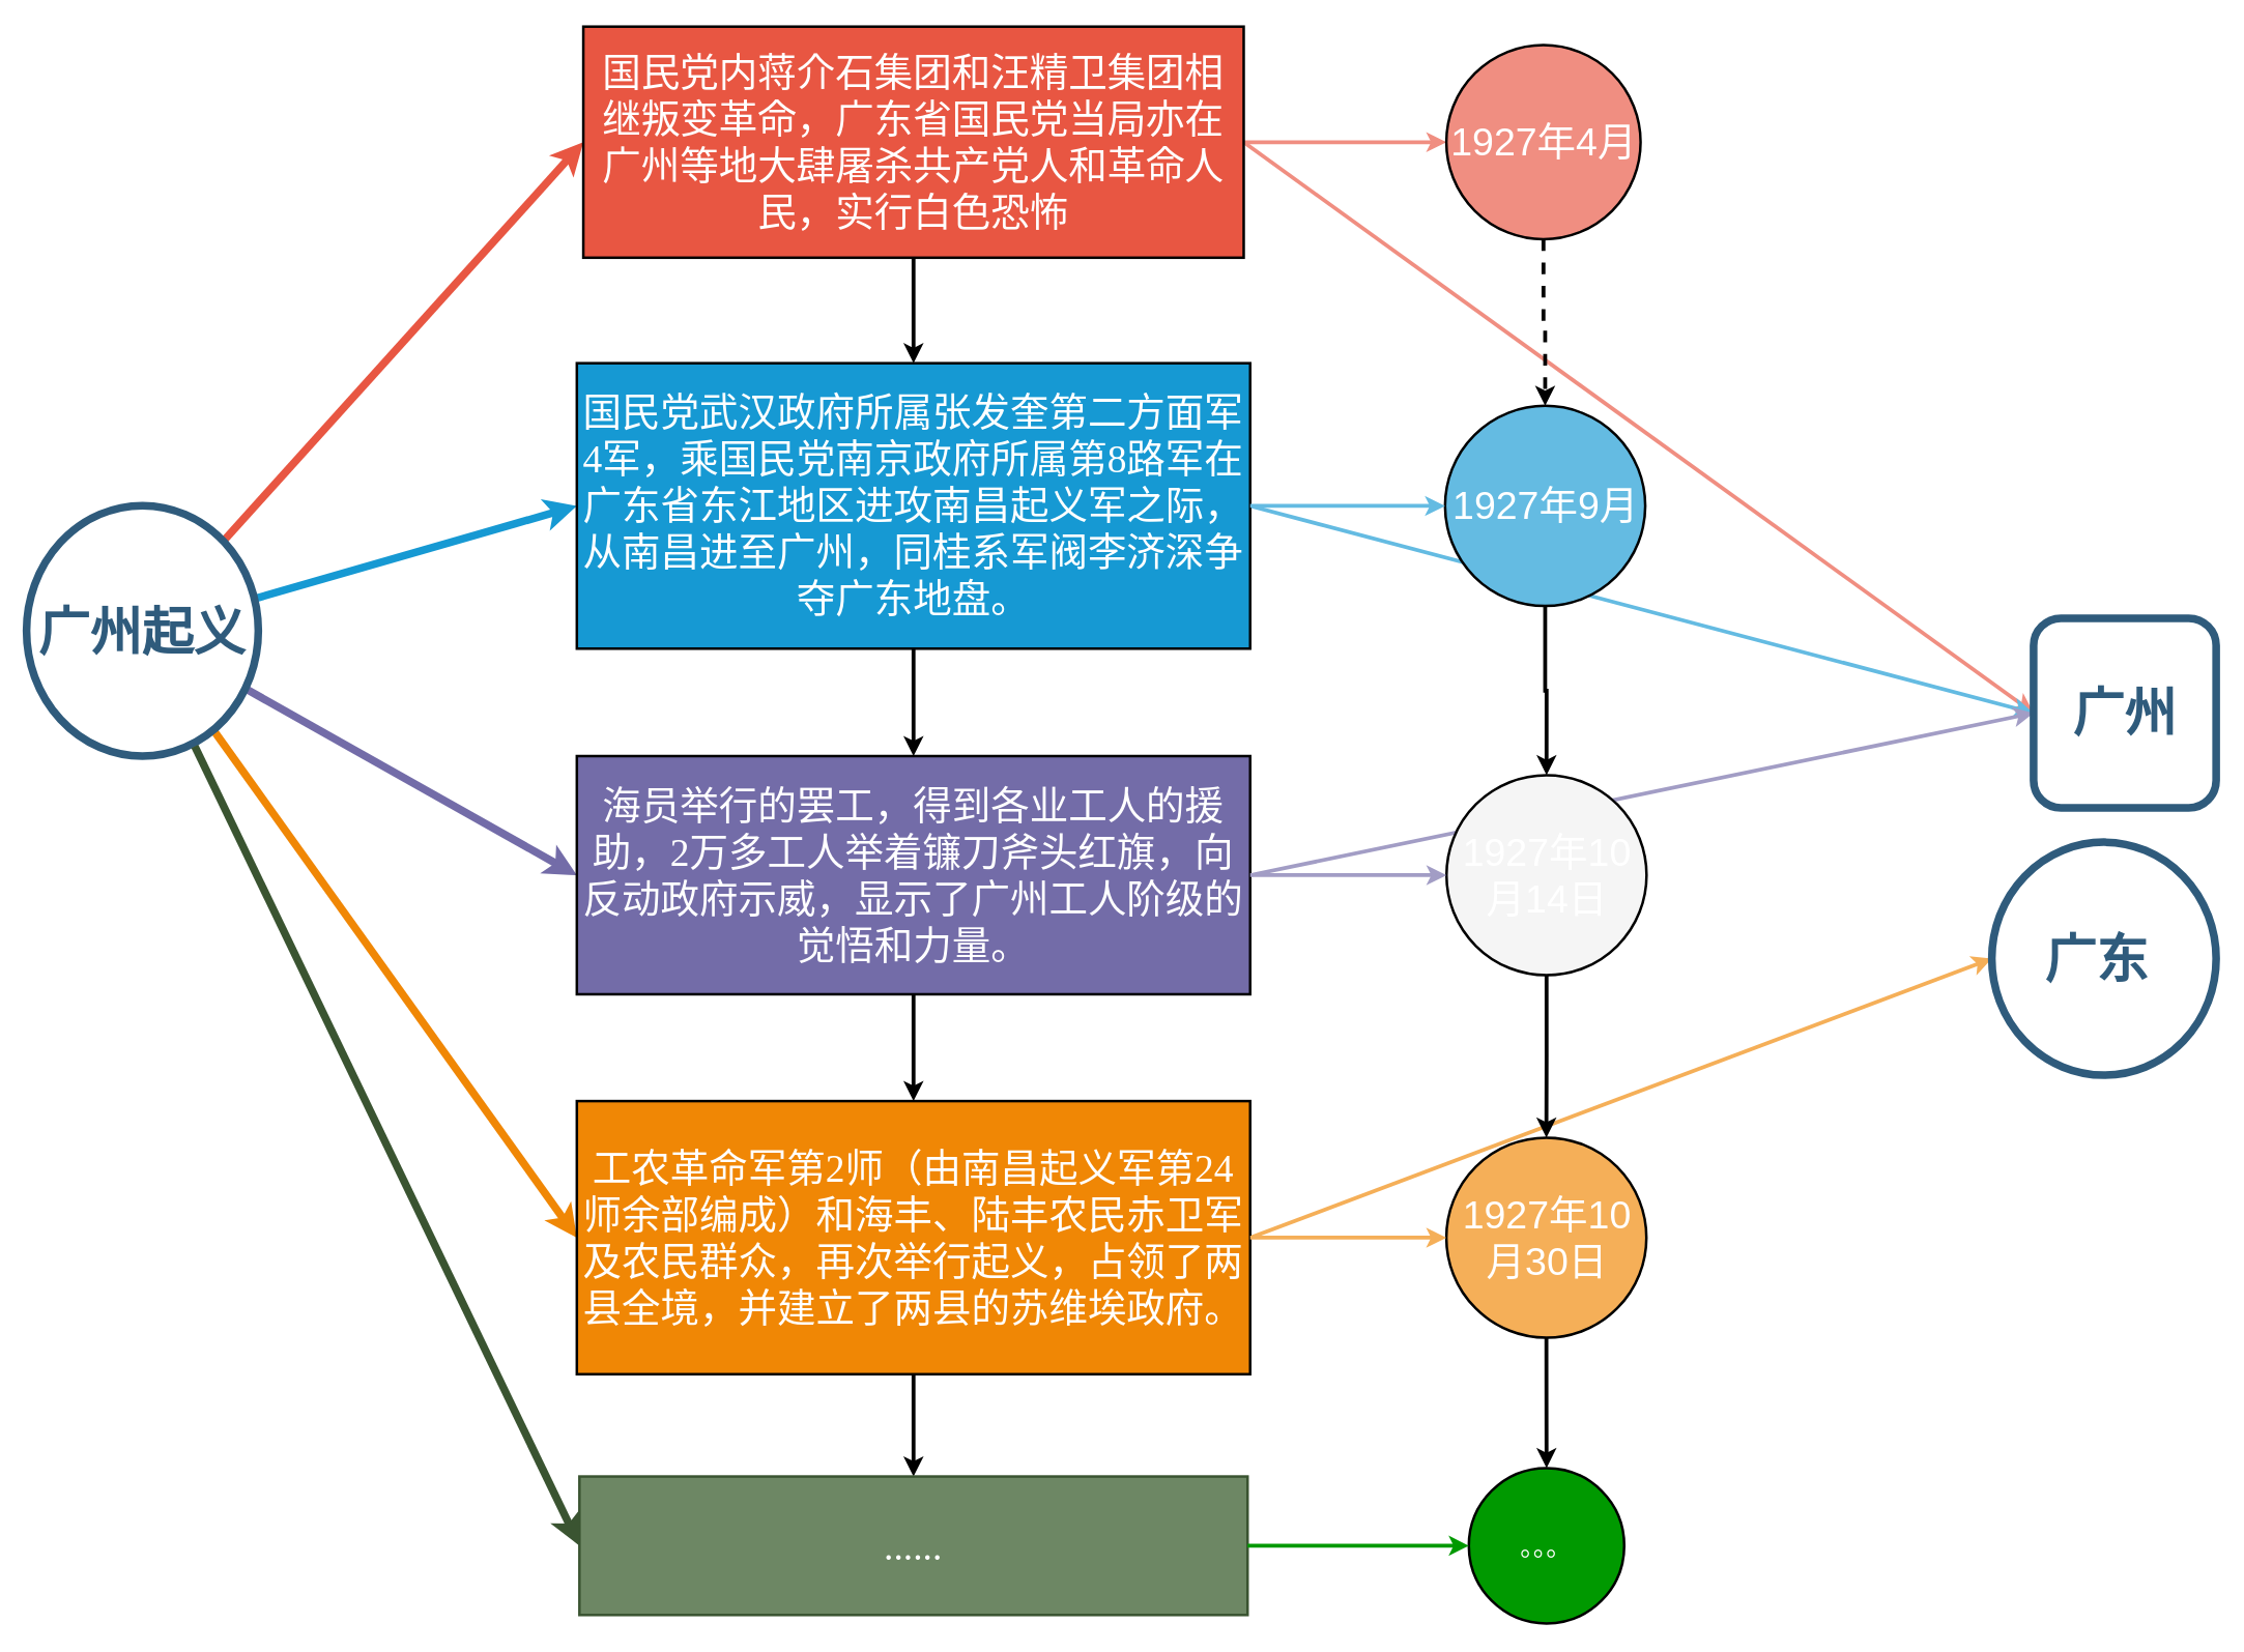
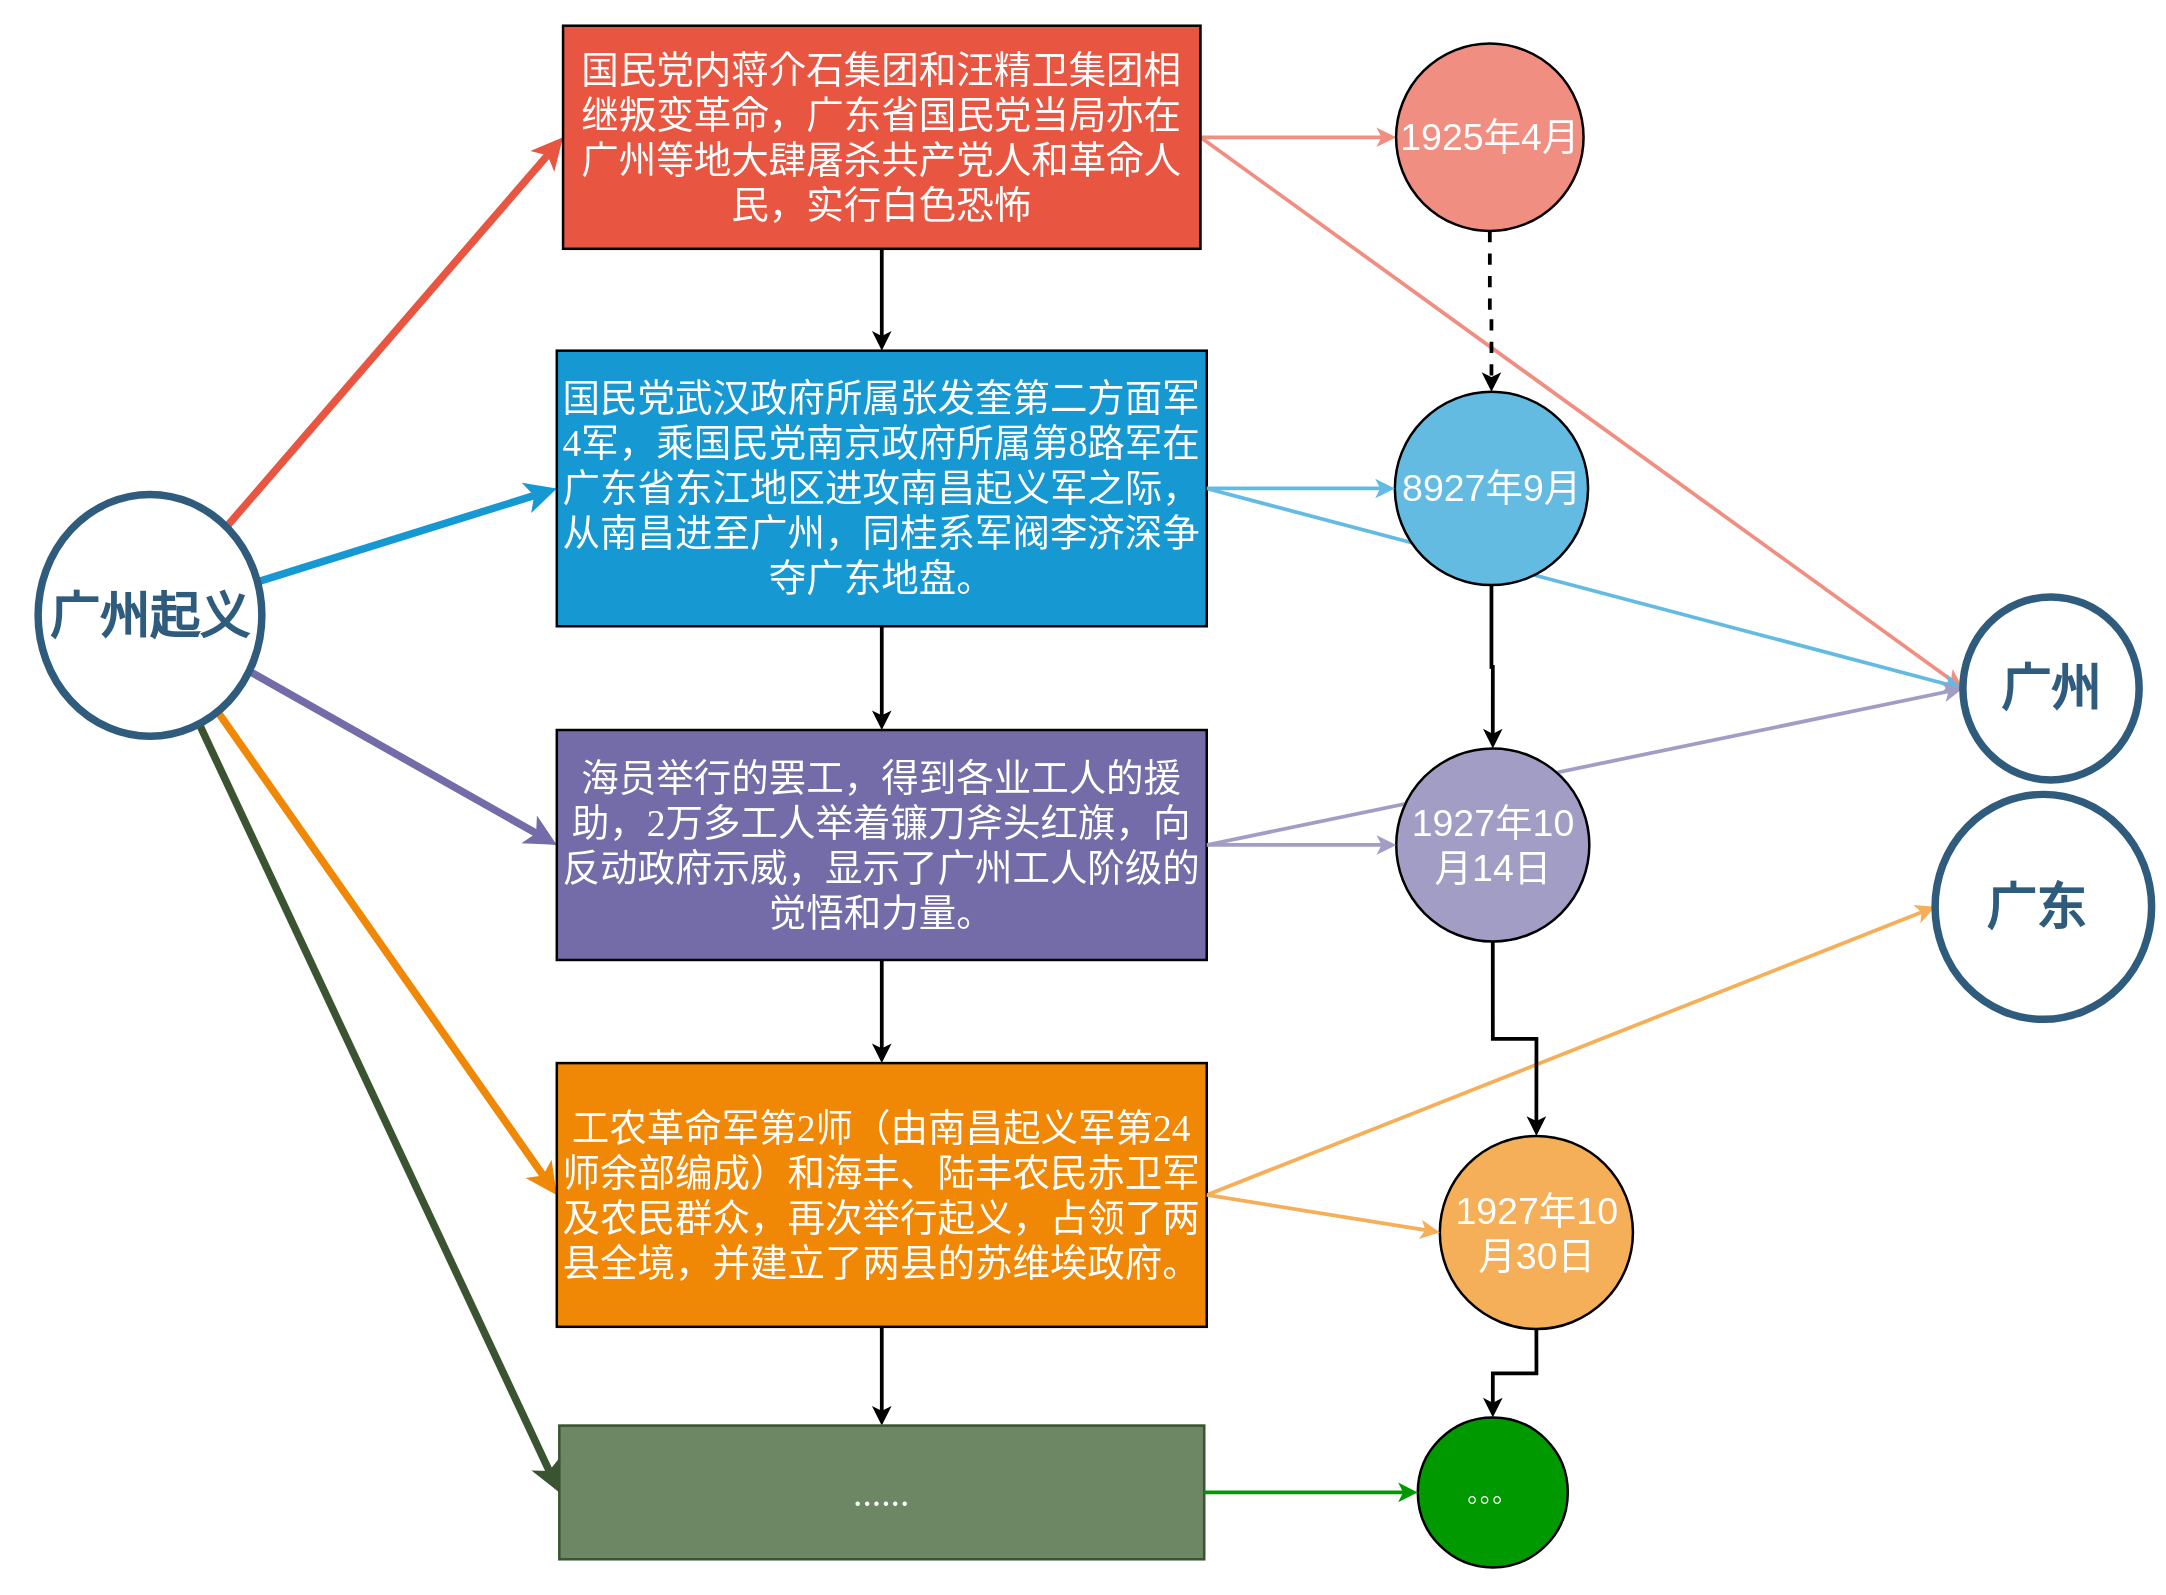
- <mxCell id="15" value="&lt;font style=&quot;font-size: 30px&quot;&gt;1927年4月&lt;/font&gt;" style="ellipse;whiteSpace=wrap;html=1;aspect=fixed;shadow=0;fontSize=20;fontColor=#FFFFFF;strokeWidth=2;fillColor=#F08E81;" vertex="1" parent="1"><mxGeometry x="1116.5" y="34.25" width="150" height="150" as="geometry" /></mxCell>
+ <mxCell id="15" value="&lt;font style=&quot;font-size: 30px&quot;&gt;1925年4月&lt;/font&gt;" style="ellipse;whiteSpace=wrap;html=1;aspect=fixed;shadow=0;fontSize=20;fontColor=#FFFFFF;strokeWidth=2;fillColor=#F08E81;" vertex="1" parent="1"><mxGeometry x="1116.5" y="34.25" width="150" height="150" as="geometry" /></mxCell>
- <mxCell id="19" value="&lt;font style=&quot;font-size: 30px&quot;&gt;1927年9月&lt;/font&gt;" style="ellipse;whiteSpace=wrap;html=1;aspect=fixed;shadow=0;fontSize=20;fontColor=#FFFFFF;strokeWidth=2;fillColor=#64BBE2;" vertex="1" parent="1"><mxGeometry x="1115.5" y="312.94" width="154.62" height="154.62" as="geometry" /></mxCell>
+ <mxCell id="19" value="&lt;font style=&quot;font-size: 30px&quot;&gt;8927年9月&lt;/font&gt;" style="ellipse;whiteSpace=wrap;html=1;aspect=fixed;shadow=0;fontSize=20;fontColor=#FFFFFF;strokeWidth=2;fillColor=#64BBE2;" vertex="1" parent="1"><mxGeometry x="1115.5" y="312.94" width="154.62" height="154.62" as="geometry" /></mxCell>
- <mxCell id="11" value="&lt;font style=&quot;font-size: 40px&quot;&gt;广州起义&lt;/font&gt;" style="ellipse;whiteSpace=wrap;html=1;shadow=0;fontFamily=Helvetica;fontSize=30;fontColor=#2F5B7C;align=center;strokeColor=#2F5B7C;strokeWidth=6;fillColor=#FFFFFF;fontStyle=1;gradientColor=none;" parent="1" vertex="1"><mxGeometry x="20" y="390" width="179" height="193.5" as="geometry" /></mxCell>
+ <mxCell id="11" value="&lt;font style=&quot;font-size: 40px&quot;&gt;广州起义&lt;/font&gt;" style="ellipse;whiteSpace=wrap;html=1;shadow=0;fontFamily=Helvetica;fontSize=30;fontColor=#2F5B7C;align=center;strokeColor=#2F5B7C;strokeWidth=6;fillColor=#FFFFFF;fontStyle=1;gradientColor=none;" parent="1" vertex="1"><mxGeometry x="30" y="395" width="179" height="193.5" as="geometry" /></mxCell>
- <mxCell id="34" value="&lt;font style=&quot;font-size: 40px&quot;&gt;广州&lt;/font&gt;" style="whiteSpace=wrap;html=1;shadow=0;fontFamily=Helvetica;fontSize=30;fontColor=#2F5B7C;align=center;strokeColor=#2F5B7C;strokeWidth=6;fillColor=#FFFFFF;fontStyle=1;gradientColor=none;rounded=1;" vertex="1" parent="1"><mxGeometry x="1570" y="477" width="141" height="146.5" as="geometry" /></mxCell>
+ <mxCell id="34" value="&lt;font style=&quot;font-size: 40px&quot;&gt;广州&lt;/font&gt;" style="ellipse;whiteSpace=wrap;html=1;shadow=0;fontFamily=Helvetica;fontSize=30;fontColor=#2F5B7C;align=center;strokeColor=#2F5B7C;strokeWidth=6;fillColor=#FFFFFF;fontStyle=1;gradientColor=none;" vertex="1" parent="1"><mxGeometry x="1570" y="477" width="141" height="146.5" as="geometry" /></mxCell>
- <mxCell id="24" value="&lt;font style=&quot;font-size: 30px&quot;&gt;1927年10月14日&lt;/font&gt;" style="ellipse;whiteSpace=wrap;html=1;aspect=fixed;shadow=0;fontSize=20;fontColor=#FFFFFF;strokeWidth=2;fillColor=#f5f5f5;" vertex="1" parent="1"><mxGeometry x="1116.62" y="598.25" width="154.5" height="154.5" as="geometry" /></mxCell>
+ <mxCell id="24" value="&lt;font style=&quot;font-size: 30px&quot;&gt;1927年10月14日&lt;/font&gt;" style="ellipse;whiteSpace=wrap;html=1;aspect=fixed;shadow=0;fontSize=20;fontColor=#FFFFFF;strokeWidth=2;fillColor=#A29DC5;" vertex="1" parent="1"><mxGeometry x="1116.62" y="598.25" width="154.5" height="154.5" as="geometry" /></mxCell>
- <mxCell id="35" value="&lt;font style=&quot;font-size: 40px&quot;&gt;广东&amp;nbsp;&lt;/font&gt;" style="ellipse;whiteSpace=wrap;html=1;shadow=0;fontFamily=Helvetica;fontSize=30;fontColor=#2F5B7C;align=center;strokeColor=#2F5B7C;strokeWidth=6;fillColor=#FFFFFF;fontStyle=1;gradientColor=none;" vertex="1" parent="1"><mxGeometry x="1537.76" y="650" width="173.24" height="180" as="geometry" /></mxCell>
+ <mxCell id="35" value="&lt;font style=&quot;font-size: 40px&quot;&gt;广东&amp;nbsp;&lt;/font&gt;" style="ellipse;whiteSpace=wrap;html=1;shadow=0;fontFamily=Helvetica;fontSize=30;fontColor=#2F5B7C;align=center;strokeColor=#2F5B7C;strokeWidth=6;fillColor=#FFFFFF;fontStyle=1;gradientColor=none;" vertex="1" parent="1"><mxGeometry x="1547.76" y="635" width="173.24" height="180" as="geometry" /></mxCell>
- <mxCell id="29" value="&lt;font style=&quot;font-size: 30px&quot;&gt;1927年10月30日&lt;/font&gt;" style="ellipse;whiteSpace=wrap;html=1;aspect=fixed;shadow=0;fontSize=20;fontColor=#FFFFFF;strokeWidth=2;fillColor=#F5AF58;" vertex="1" parent="1"><mxGeometry x="1116.5" y="878.25" width="154.5" height="154.5" as="geometry" /></mxCell>
+ <mxCell id="29" value="&lt;font style=&quot;font-size: 30px&quot;&gt;1927年10月30日&lt;/font&gt;" style="ellipse;whiteSpace=wrap;html=1;aspect=fixed;shadow=0;fontSize=20;fontColor=#FFFFFF;strokeWidth=2;fillColor=#F5AF58;" vertex="1" parent="1"><mxGeometry x="1151.5" y="908.25" width="154.5" height="154.5" as="geometry" /></mxCell>
